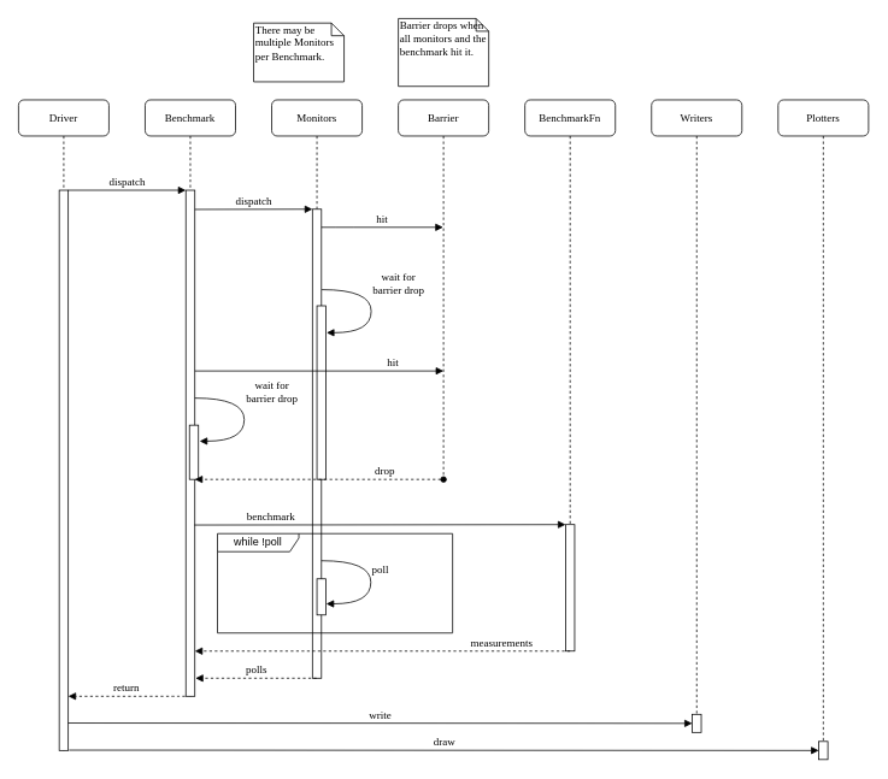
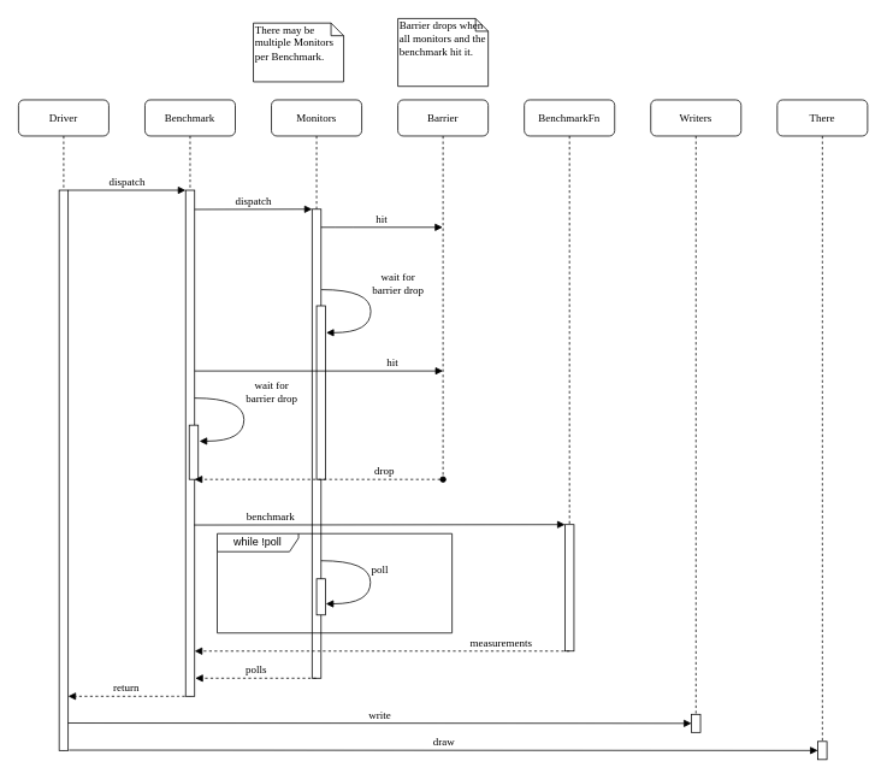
- <mxCell id="30" value="Plotters" style="shape=umlLifeline;perimeter=lifelinePerimeter;whiteSpace=wrap;html=1;container=1;collapsible=0;recursiveResize=0;outlineConnect=0;rounded=1;shadow=0;comic=0;labelBackgroundColor=none;strokeWidth=1;fontFamily=Verdana;fontSize=12;align=center;" vertex="1" parent="1"><mxGeometry x="860" y="110" width="100" height="730" as="geometry" /></mxCell>
+ <mxCell id="30" value="There" style="shape=umlLifeline;perimeter=lifelinePerimeter;whiteSpace=wrap;html=1;container=1;collapsible=0;recursiveResize=0;outlineConnect=0;rounded=1;shadow=0;comic=0;labelBackgroundColor=none;strokeWidth=1;fontFamily=Verdana;fontSize=12;align=center;" vertex="1" parent="1"><mxGeometry x="860" y="110" width="100" height="730" as="geometry" /></mxCell>
